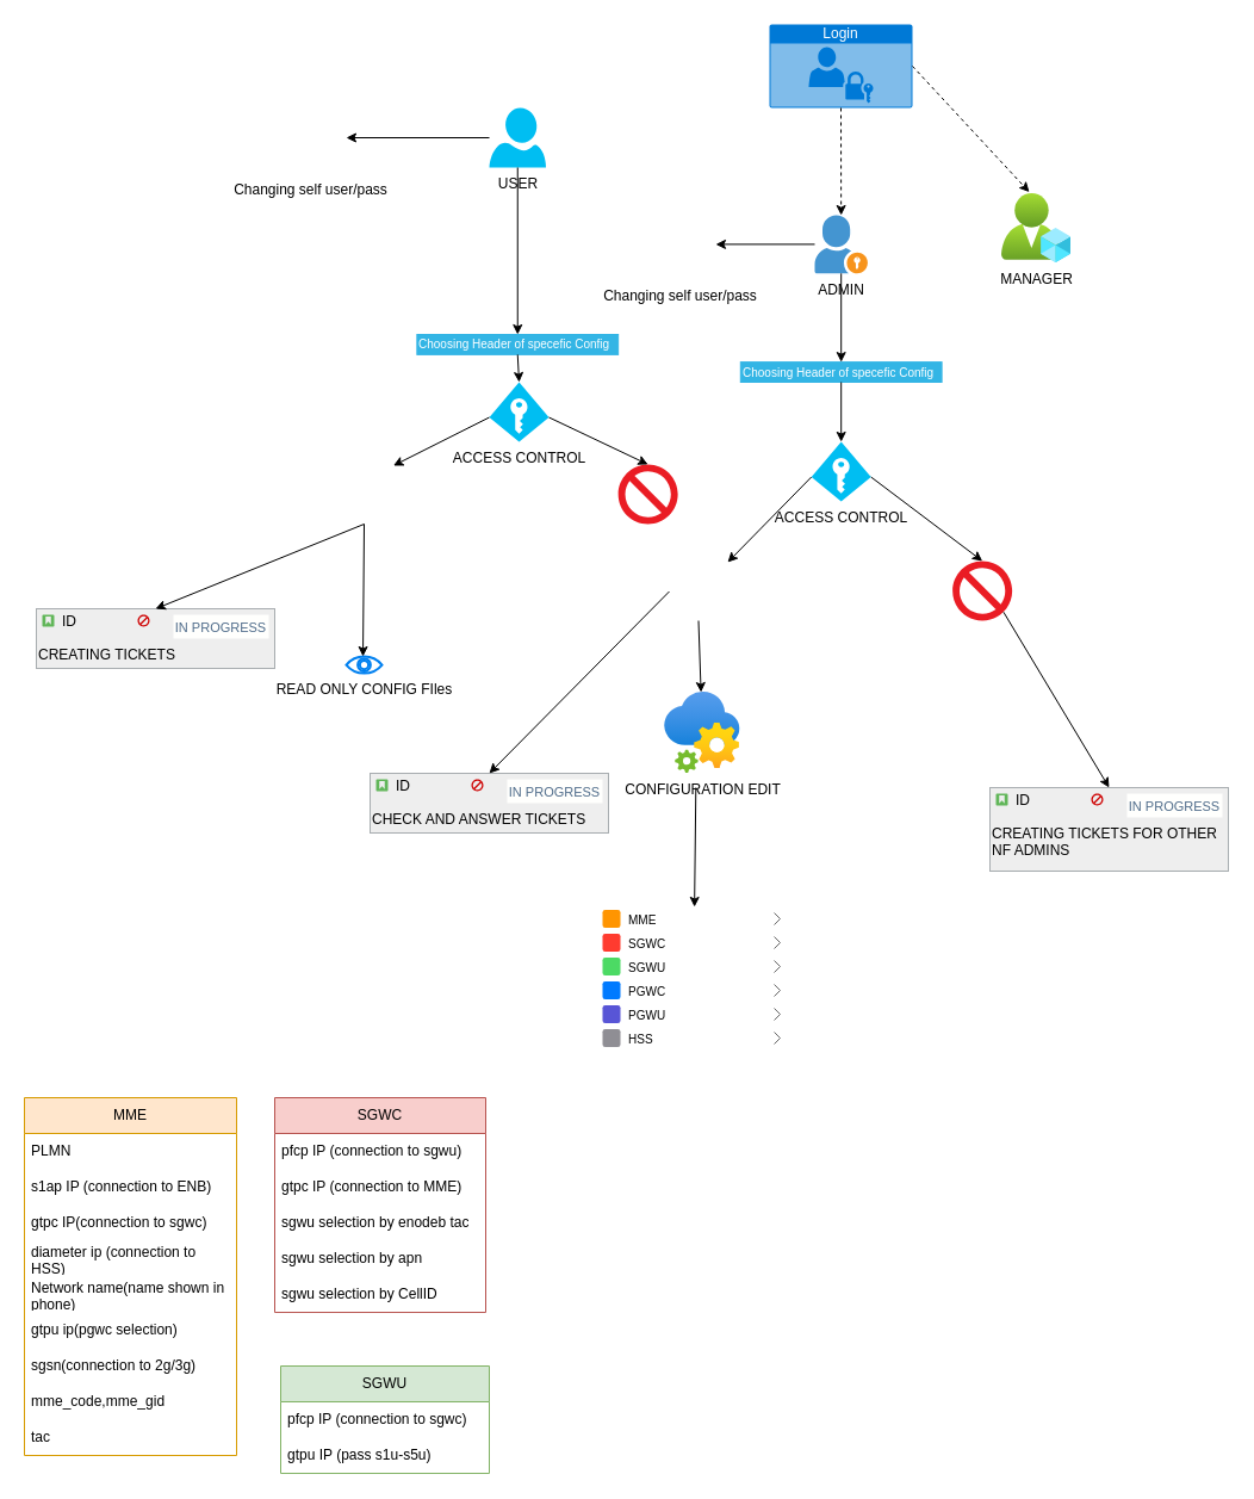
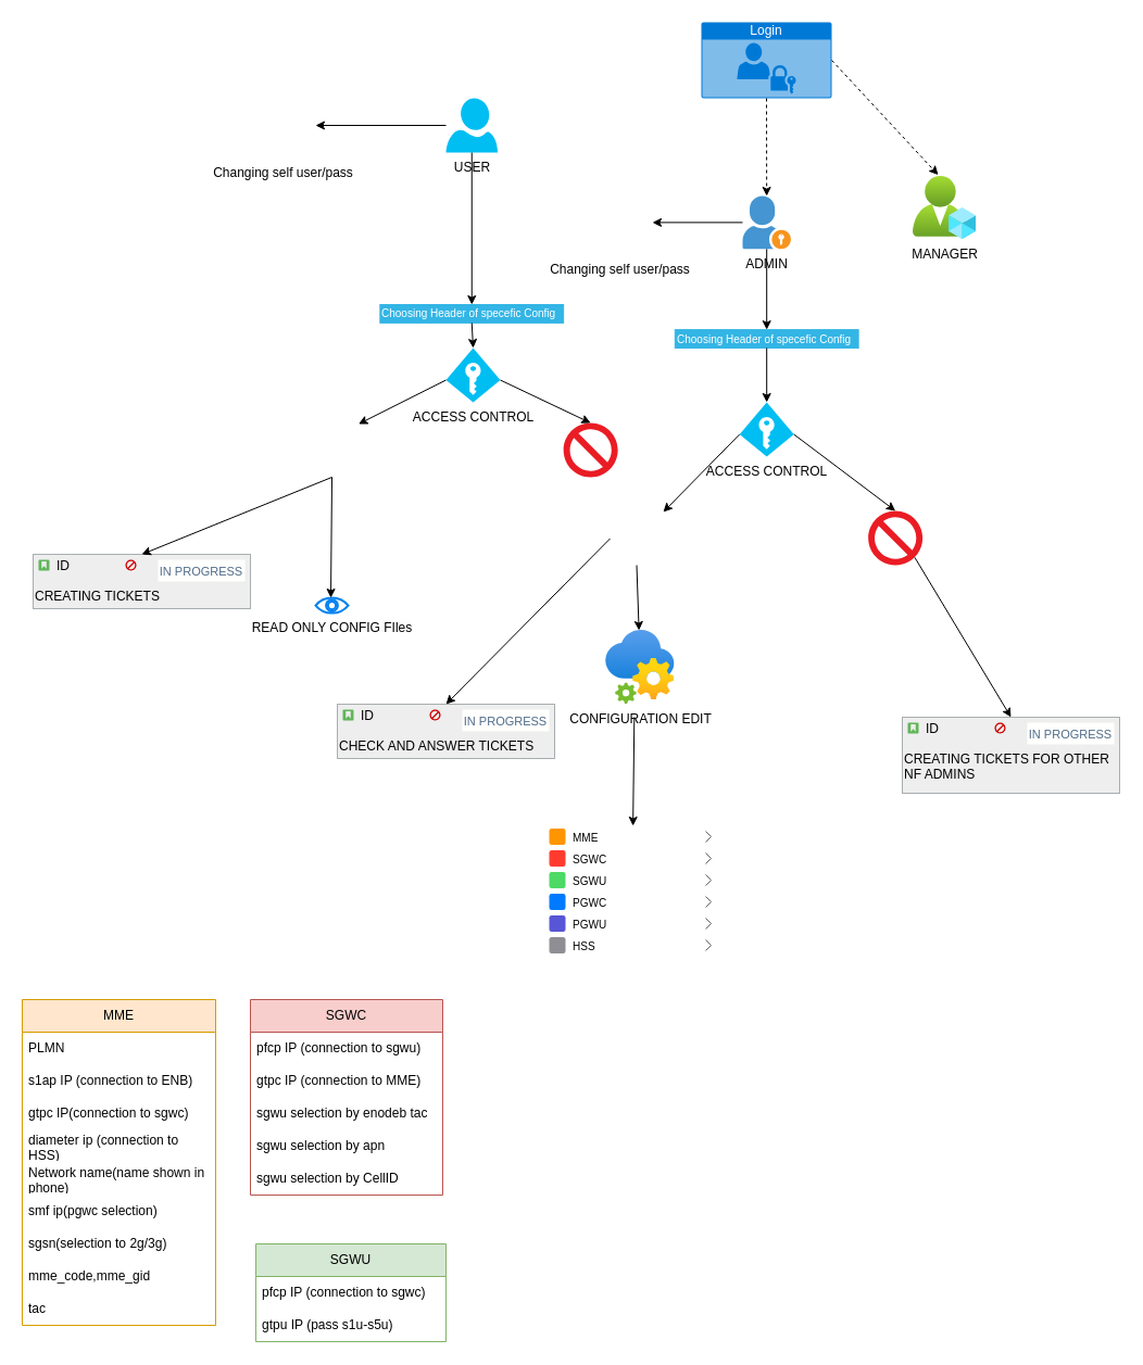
- <mxCell id="67" value="gtpu ip(pgwc selection)" style="text;strokeColor=none;fillColor=none;align=left;verticalAlign=middle;spacingLeft=4;spacingRight=4;overflow=hidden;points=[[0,0.5],[1,0.5]];portConstraint=eastwest;rotatable=0;whiteSpace=wrap;html=1;" vertex="1" parent="61"><mxGeometry y="180" width="178" height="30" as="geometry" /></mxCell>
+ <mxCell id="67" value="smf ip(pgwc selection)" style="text;strokeColor=none;fillColor=none;align=left;verticalAlign=middle;spacingLeft=4;spacingRight=4;overflow=hidden;points=[[0,0.5],[1,0.5]];portConstraint=eastwest;rotatable=0;whiteSpace=wrap;html=1;" vertex="1" parent="61"><mxGeometry y="180" width="178" height="30" as="geometry" /></mxCell>
- <mxCell id="68" value="sgsn(connection to 2g/3g)" style="text;strokeColor=none;fillColor=none;align=left;verticalAlign=middle;spacingLeft=4;spacingRight=4;overflow=hidden;points=[[0,0.5],[1,0.5]];portConstraint=eastwest;rotatable=0;whiteSpace=wrap;html=1;" vertex="1" parent="61"><mxGeometry y="210" width="178" height="30" as="geometry" /></mxCell>
+ <mxCell id="68" value="sgsn(selection to 2g/3g)" style="text;strokeColor=none;fillColor=none;align=left;verticalAlign=middle;spacingLeft=4;spacingRight=4;overflow=hidden;points=[[0,0.5],[1,0.5]];portConstraint=eastwest;rotatable=0;whiteSpace=wrap;html=1;" vertex="1" parent="61"><mxGeometry y="210" width="178" height="30" as="geometry" /></mxCell>
